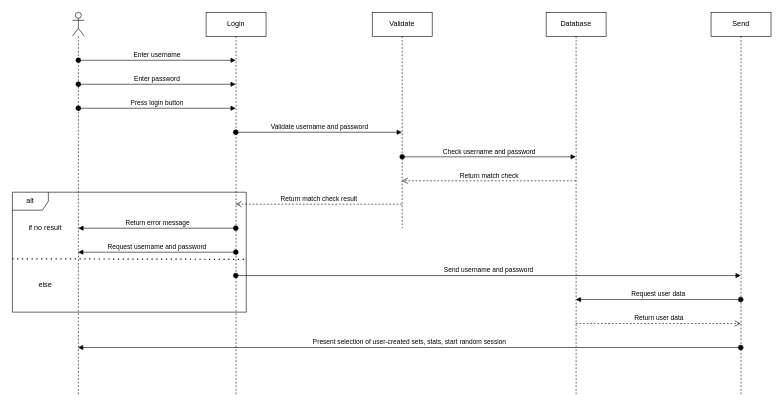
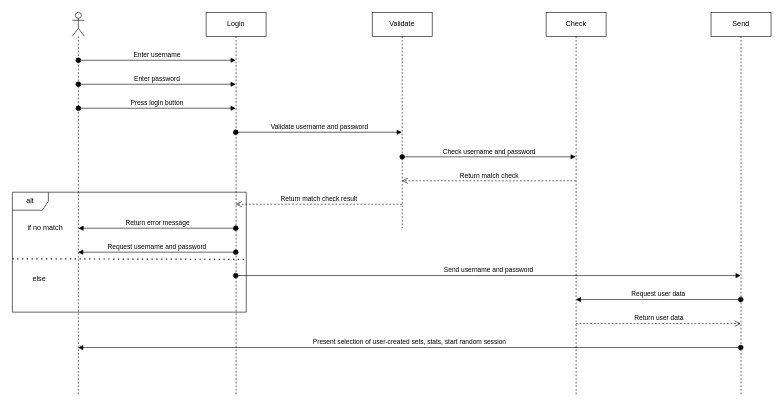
- <mxCell id="5" value="Database" style="shape=umlLifeline;perimeter=lifelinePerimeter;whiteSpace=wrap;html=1;container=1;dropTarget=0;collapsible=0;recursiveResize=0;outlineConnect=0;portConstraint=eastwest;newEdgeStyle={&quot;edgeStyle&quot;:&quot;elbowEdgeStyle&quot;,&quot;elbow&quot;:&quot;vertical&quot;,&quot;curved&quot;:0,&quot;rounded&quot;:0};" parent="1" vertex="1"><mxGeometry x="910" y="20" width="100" height="640" as="geometry" /></mxCell>
+ <mxCell id="5" value="Check" style="shape=umlLifeline;perimeter=lifelinePerimeter;whiteSpace=wrap;html=1;container=1;dropTarget=0;collapsible=0;recursiveResize=0;outlineConnect=0;portConstraint=eastwest;newEdgeStyle={&quot;edgeStyle&quot;:&quot;elbowEdgeStyle&quot;,&quot;elbow&quot;:&quot;vertical&quot;,&quot;curved&quot;:0,&quot;rounded&quot;:0};" parent="1" vertex="1"><mxGeometry x="910" y="20" width="100" height="640" as="geometry" /></mxCell>
- <mxCell id="15" value="if no result" style="text;html=1;strokeColor=none;fillColor=none;align=center;verticalAlign=middle;whiteSpace=wrap;rounded=0;" parent="1" vertex="1"><mxGeometry x="30" y="360" width="90" height="40" as="geometry" /></mxCell>
+ <mxCell id="15" value="if no match" style="text;html=1;strokeColor=none;fillColor=none;align=center;verticalAlign=middle;whiteSpace=wrap;rounded=0;" parent="1" vertex="1"><mxGeometry x="30" y="360" width="90" height="40" as="geometry" /></mxCell>
- <mxCell id="19" value="else" style="text;html=1;strokeColor=none;fillColor=none;align=center;verticalAlign=middle;whiteSpace=wrap;rounded=0;" parent="1" vertex="1"><mxGeometry x="45" y="460" width="60" height="30" as="geometry" /></mxCell>
+ <mxCell id="19" value="else" style="text;html=1;strokeColor=none;fillColor=none;align=center;verticalAlign=middle;whiteSpace=wrap;rounded=0;" parent="1" vertex="1"><mxGeometry x="35" y="450" width="60" height="30" as="geometry" /></mxCell>
